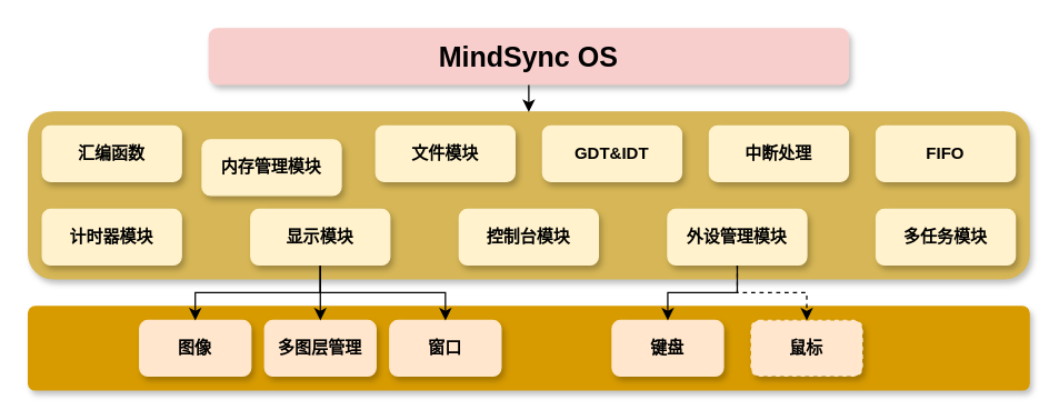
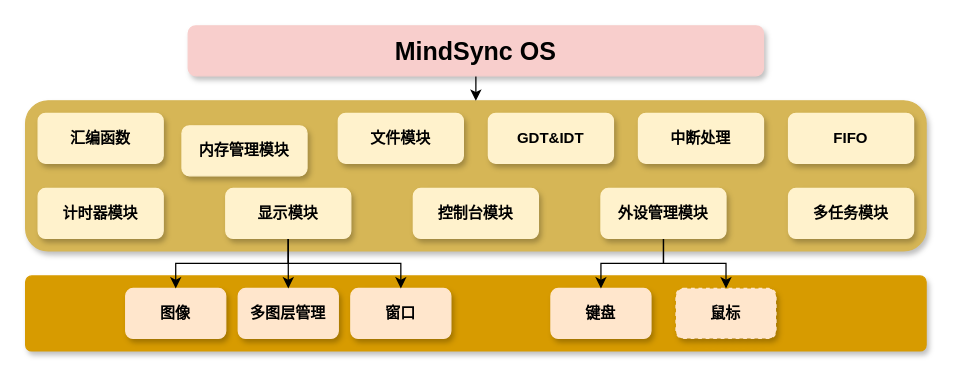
- <mxCell id="21" style="edgeStyle=orthogonalEdgeStyle;rounded=0;orthogonalLoop=1;jettySize=auto;html=1;exitX=0.5;exitY=1;exitDx=0;exitDy=0;dashed=1;" edge="1" parent="1" source="22" target="14"><mxGeometry relative="1" as="geometry" /></mxCell>
+ <mxCell id="21" style="edgeStyle=orthogonalEdgeStyle;rounded=0;orthogonalLoop=1;jettySize=auto;html=1;exitX=0.5;exitY=1;exitDx=0;exitDy=0;" edge="1" parent="1" source="22" target="14"><mxGeometry relative="1" as="geometry" /></mxCell>
